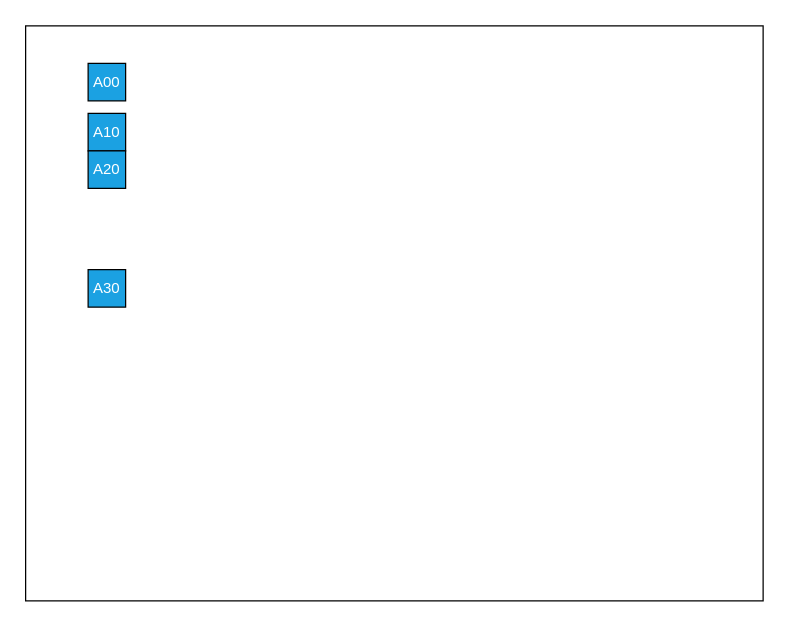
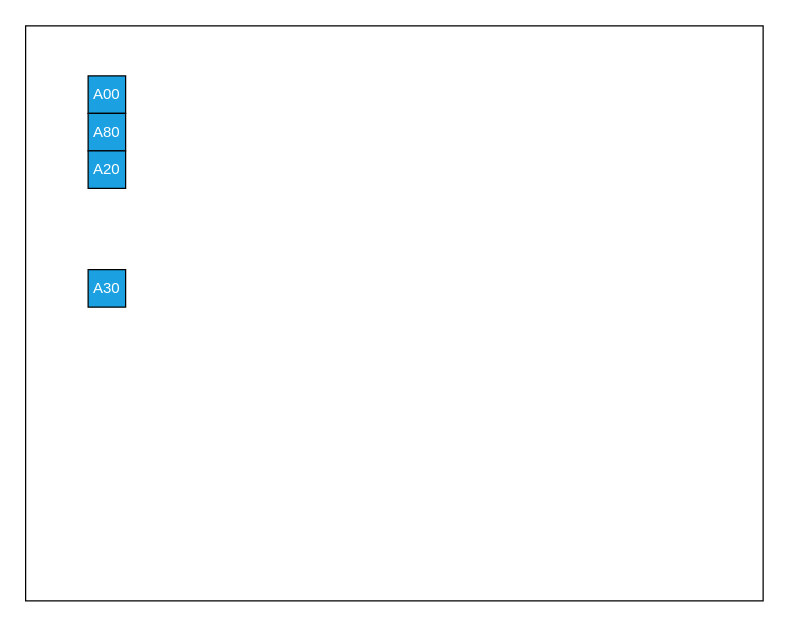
- <mxCell id="3" value="A00" style="rounded=0;whiteSpace=wrap;html=1;fillColor=#1ba1e2;fontColor=#ffffff;strokeColor=default;" vertex="1" parent="1"><mxGeometry x="70" y="50" width="30" height="30" as="geometry" /></mxCell>
+ <mxCell id="3" value="A00" style="rounded=0;whiteSpace=wrap;html=1;fillColor=#1ba1e2;fontColor=#ffffff;strokeColor=default;" vertex="1" parent="1"><mxGeometry x="70" y="60" width="30" height="30" as="geometry" /></mxCell>
- <mxCell id="4" value="A10" style="rounded=0;whiteSpace=wrap;html=1;fillColor=#1ba1e2;fontColor=#ffffff;strokeColor=#000000;" vertex="1" parent="1"><mxGeometry x="70" y="90" width="30" height="30" as="geometry" /></mxCell>
+ <mxCell id="4" value="A80" style="rounded=0;whiteSpace=wrap;html=1;fillColor=#1ba1e2;fontColor=#ffffff;strokeColor=#000000;" vertex="1" parent="1"><mxGeometry x="70" y="90" width="30" height="30" as="geometry" /></mxCell>
